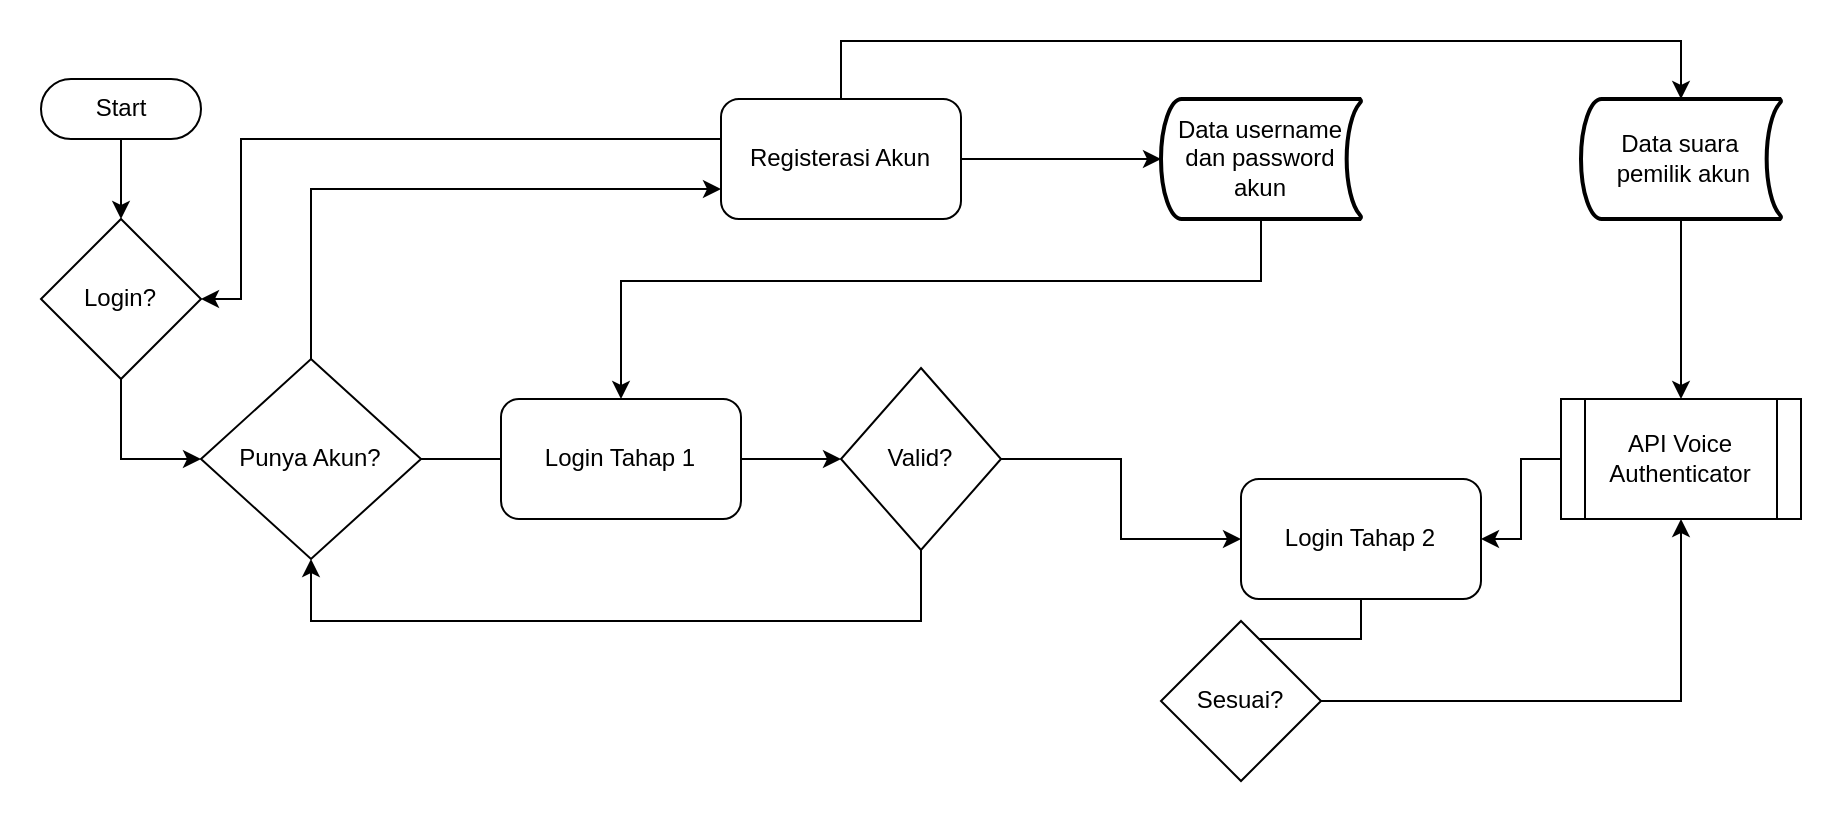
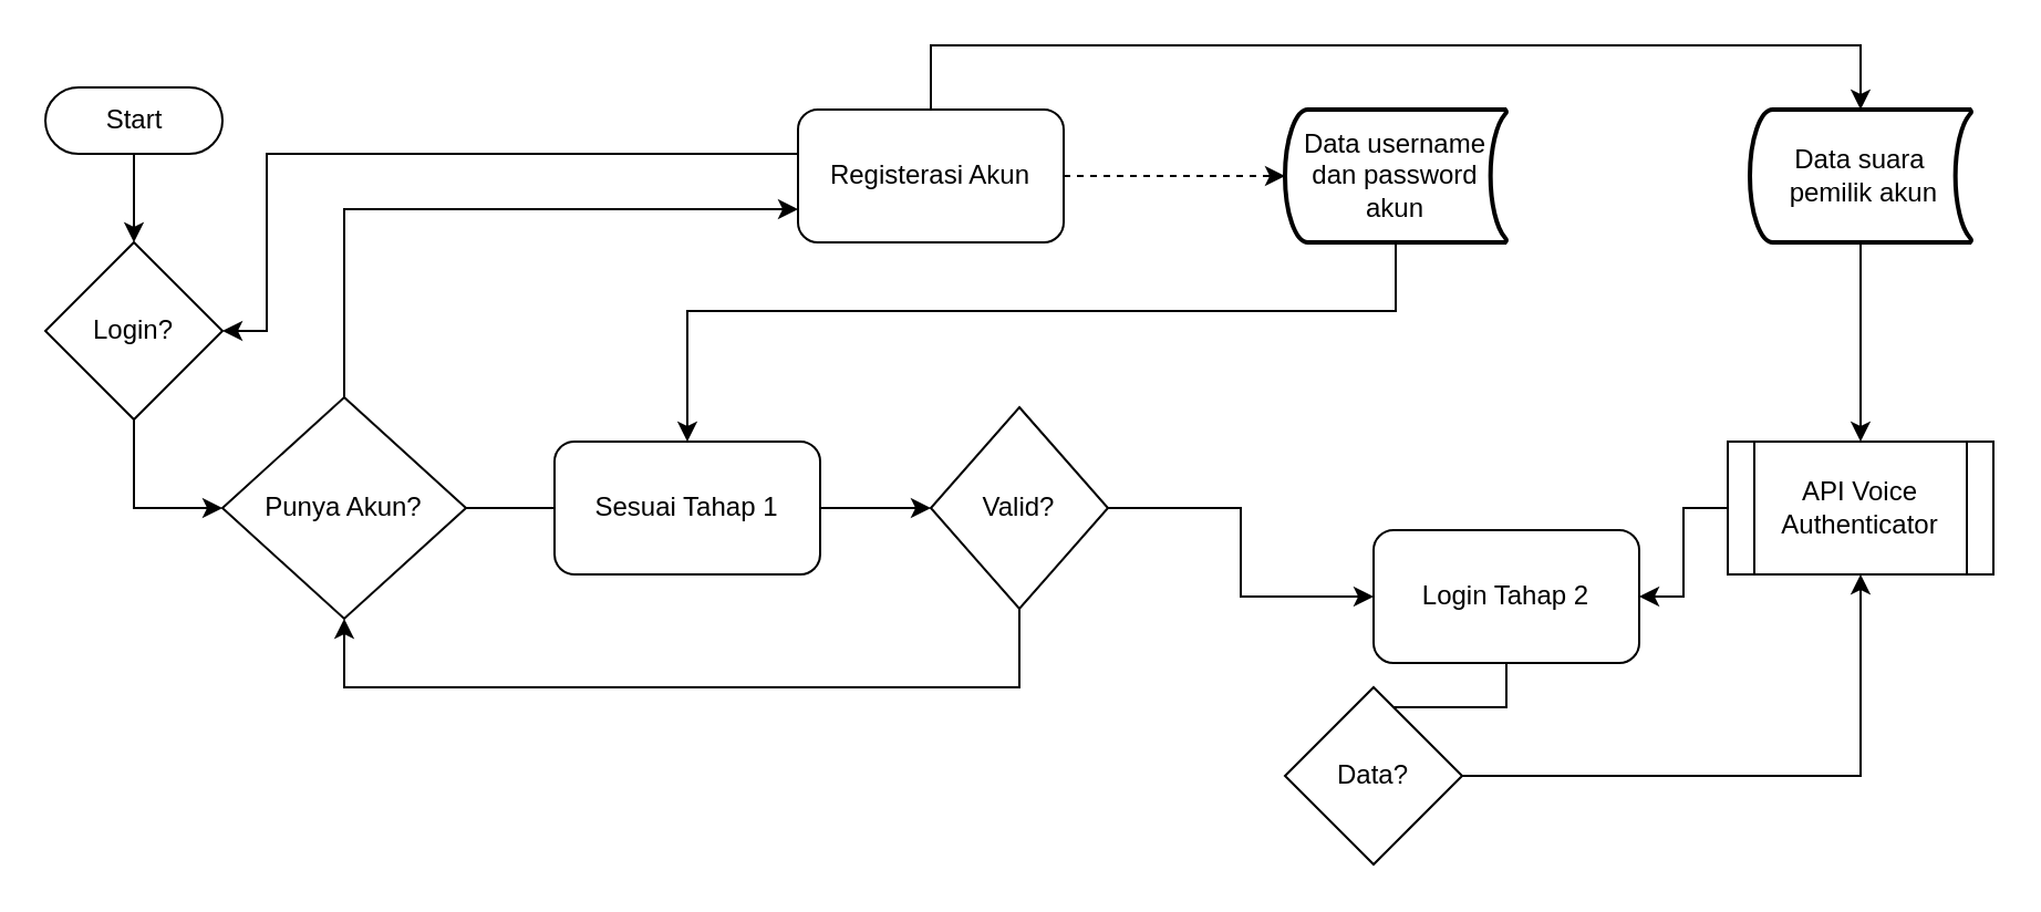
- <mxCell id="10" style="edgeStyle=orthogonalEdgeStyle;rounded=0;orthogonalLoop=1;jettySize=auto;html=1;entryX=0;entryY=0.5;entryDx=0;entryDy=0;entryPerimeter=0;" parent="1" source="12" target="16" edge="1"><mxGeometry relative="1" as="geometry" /></mxCell>
+ <mxCell id="10" style="edgeStyle=orthogonalEdgeStyle;rounded=0;orthogonalLoop=1;jettySize=auto;html=1;entryX=0;entryY=0.5;entryDx=0;entryDy=0;entryPerimeter=0;dashed=1;" parent="1" source="12" target="16" edge="1"><mxGeometry relative="1" as="geometry" /></mxCell>
- <mxCell id="14" value="Login Tahap 1" style="rounded=1;whiteSpace=wrap;html=1;" parent="1" vertex="1"><mxGeometry x="250" y="199" width="120" height="60" as="geometry" /></mxCell>
+ <mxCell id="14" value="Sesuai Tahap 1" style="rounded=1;whiteSpace=wrap;html=1;" parent="1" vertex="1"><mxGeometry x="250" y="199" width="120" height="60" as="geometry" /></mxCell>
- <mxCell id="25" value="Sesuai?" style="rhombus;whiteSpace=wrap;html=1;" vertex="1" parent="1"><mxGeometry x="580" y="310" width="80" height="80" as="geometry" /></mxCell>
+ <mxCell id="25" value="Data?" style="rhombus;whiteSpace=wrap;html=1;" vertex="1" parent="1"><mxGeometry x="580" y="310" width="80" height="80" as="geometry" /></mxCell>
